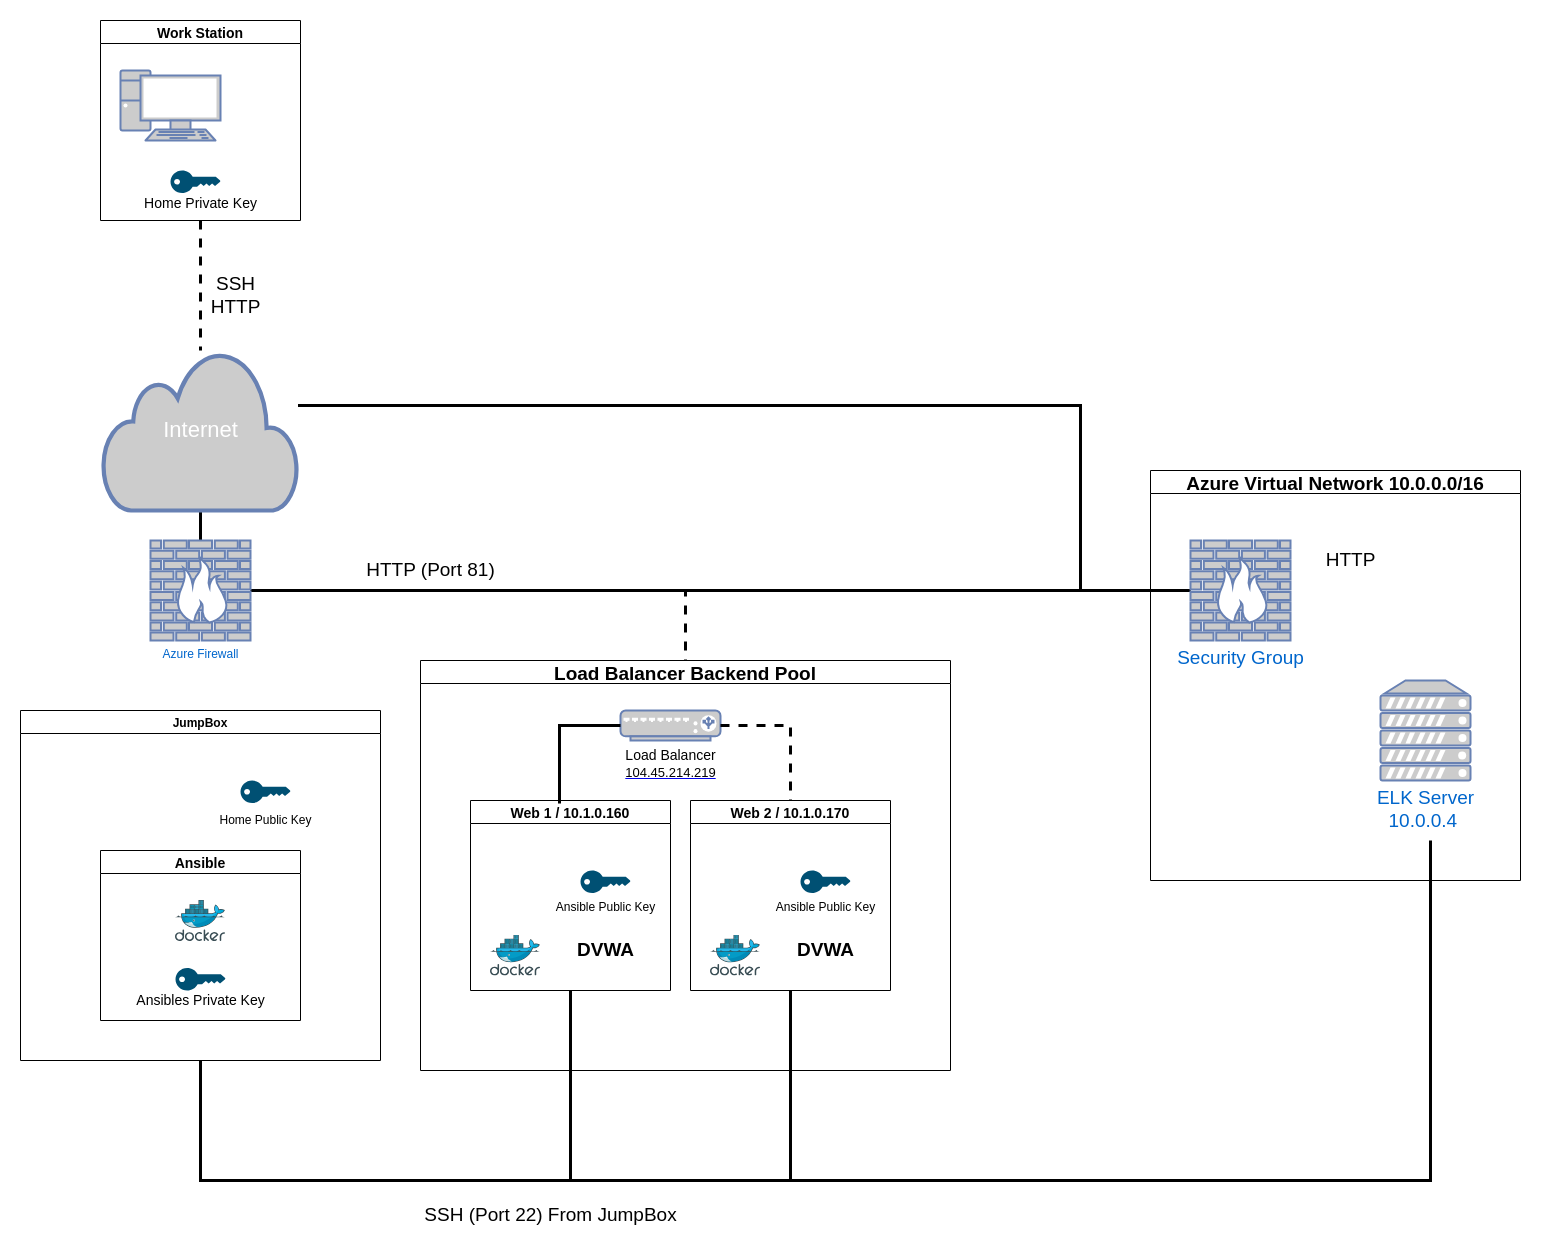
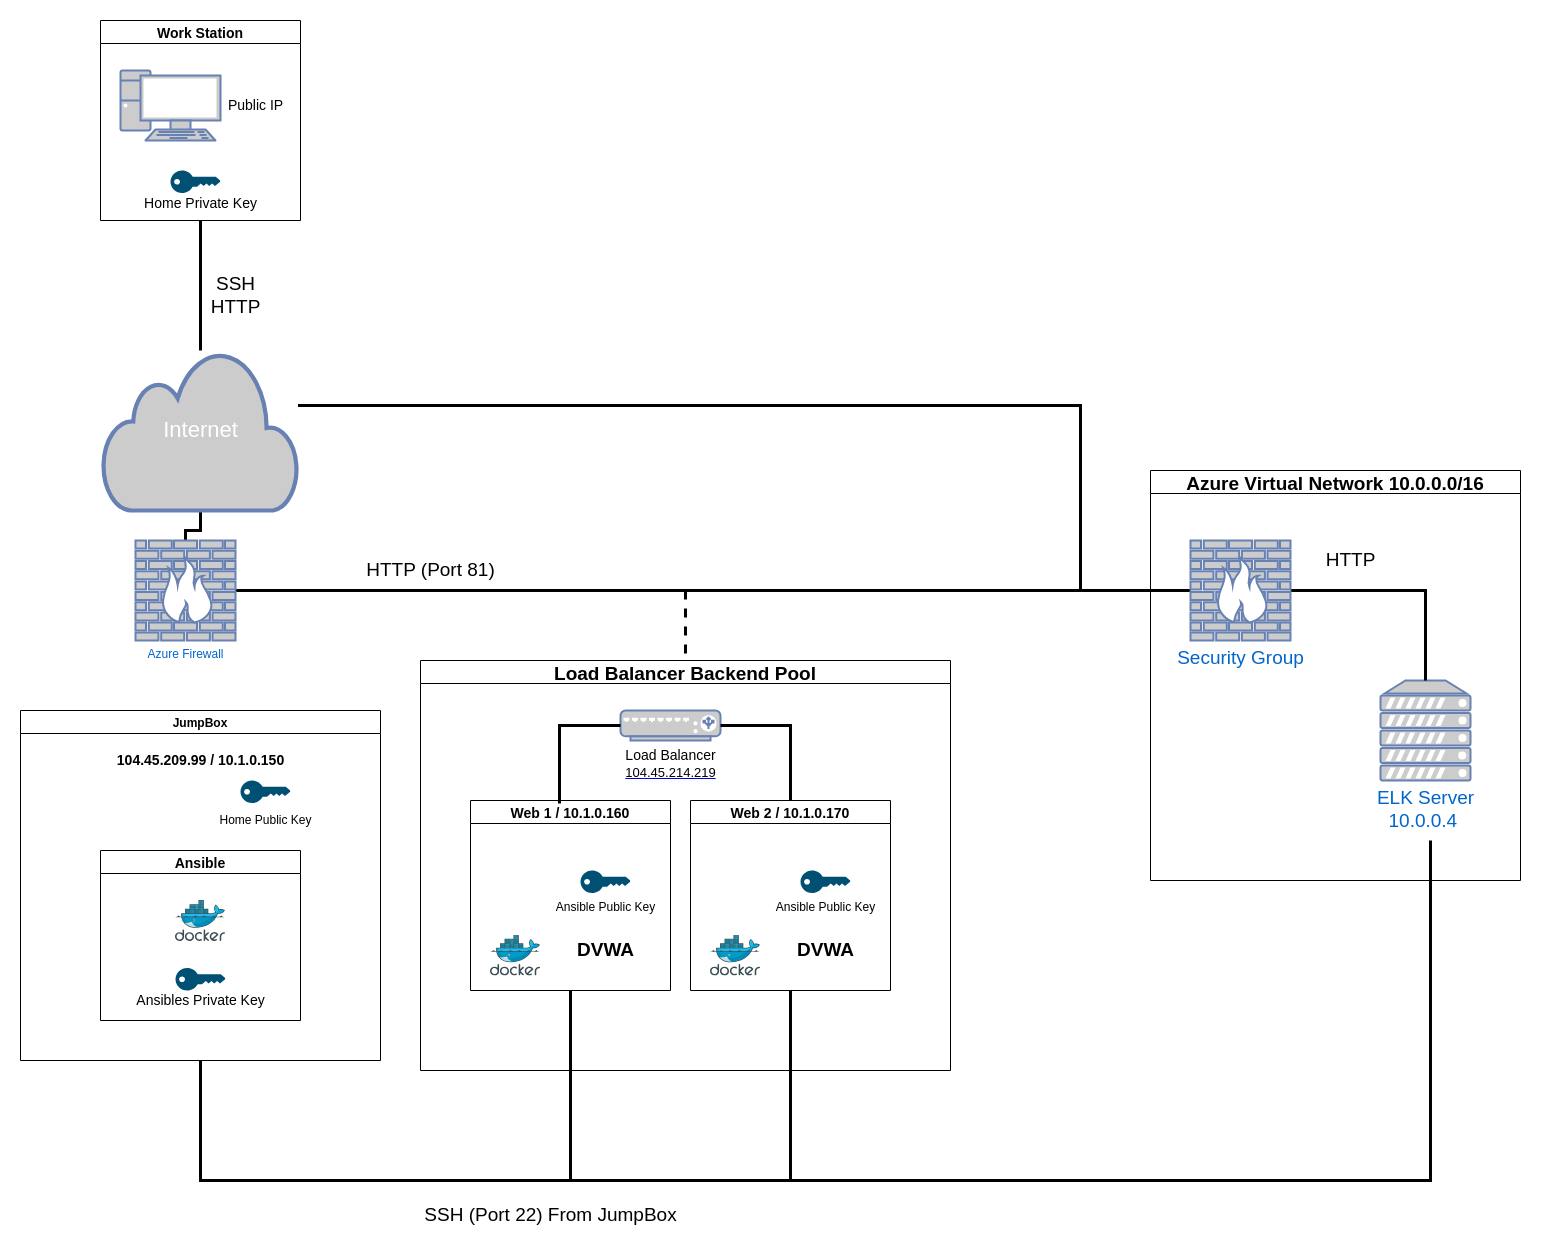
+ <mxCell id="23" value="Public IP" style="text;html=1;align=center;verticalAlign=middle;resizable=0;points=[];autosize=1;strokeColor=none;fontSize=14;" vertex="1" parent="19"><mxGeometry x="120" y="75" width="70" height="20" as="geometry" /></mxCell>
- <mxCell id="2" value="" style="edgeStyle=orthogonalEdgeStyle;rounded=0;orthogonalLoop=1;jettySize=auto;html=1;endArrow=none;endFill=0;strokeWidth=3;exitX=0.5;exitY=1;exitDx=0;exitDy=0;dashed=1;" edge="1" parent="1" source="19" target="5"><mxGeometry relative="1" as="geometry"><mxPoint x="200" y="320" as="sourcePoint" /></mxGeometry></mxCell>
+ <mxCell id="2" value="" style="edgeStyle=orthogonalEdgeStyle;rounded=0;orthogonalLoop=1;jettySize=auto;html=1;endArrow=none;endFill=0;strokeWidth=3;exitX=0.5;exitY=1;exitDx=0;exitDy=0;" edge="1" parent="1" source="19" target="5"><mxGeometry relative="1" as="geometry"><mxPoint x="200" y="320" as="sourcePoint" /></mxGeometry></mxCell>
- <mxCell id="8" value="Azure Firewall" style="fontColor=#0066CC;verticalAlign=top;verticalLabelPosition=bottom;labelPosition=center;align=center;html=1;outlineConnect=0;fillColor=#CCCCCC;strokeColor=#6881B3;gradientColor=none;gradientDirection=north;strokeWidth=2;shape=mxgraph.networks.firewall;" vertex="1" parent="1"><mxGeometry x="150" y="540" width="100" height="100" as="geometry" /></mxCell>
+ <mxCell id="8" value="Azure Firewall" style="fontColor=#0066CC;verticalAlign=top;verticalLabelPosition=bottom;labelPosition=center;align=center;html=1;outlineConnect=0;fillColor=#CCCCCC;strokeColor=#6881B3;gradientColor=none;gradientDirection=north;strokeWidth=2;shape=mxgraph.networks.firewall;" vertex="1" parent="1"><mxGeometry x="135" y="540" width="100" height="100" as="geometry" /></mxCell>
+ <mxCell id="44" style="edgeStyle=orthogonalEdgeStyle;rounded=0;orthogonalLoop=1;jettySize=auto;html=1;entryX=0.5;entryY=0;entryDx=0;entryDy=0;entryPerimeter=0;fontSize=19;fontColor=#000000;endArrow=none;endFill=0;strokeWidth=3;" edge="1" parent="42" source="45" target="43"><mxGeometry relative="1" as="geometry" /></mxCell>
- <mxCell id="41" style="edgeStyle=orthogonalEdgeStyle;rounded=0;orthogonalLoop=1;jettySize=auto;html=1;entryX=0.5;entryY=0;entryDx=0;entryDy=0;fontSize=19;fontColor=#000000;endArrow=none;endFill=0;strokeWidth=3;dashed=1;" edge="1" parent="1" source="39" target="31"><mxGeometry relative="1" as="geometry"><Array as="points"><mxPoint x="790" y="725" /></Array></mxGeometry></mxCell>
+ <mxCell id="41" style="edgeStyle=orthogonalEdgeStyle;rounded=0;orthogonalLoop=1;jettySize=auto;html=1;entryX=0.5;entryY=0;entryDx=0;entryDy=0;fontSize=19;fontColor=#000000;endArrow=none;endFill=0;strokeWidth=3;" edge="1" parent="1" source="39" target="31"><mxGeometry relative="1" as="geometry"><Array as="points"><mxPoint x="790" y="725" /></Array></mxGeometry></mxCell>
+ <mxCell id="12" value="104.45.209.99 /&amp;nbsp;10.1.0.150" style="text;html=1;align=center;verticalAlign=middle;resizable=0;points=[];autosize=1;strokeColor=none;fontSize=14;fontStyle=1" vertex="1" parent="10"><mxGeometry x="90" y="40" width="180" height="20" as="geometry" /></mxCell>
